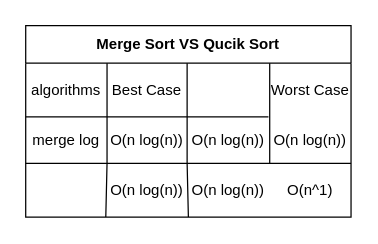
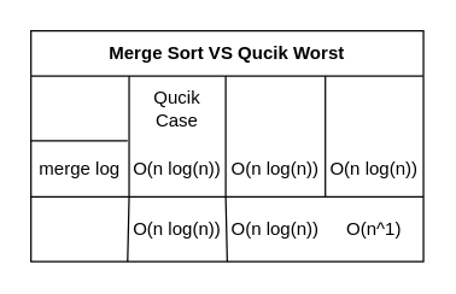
- <mxCell id="2" value="Merge Sort VS Qucik Sort" style="shape=table;html=1;whiteSpace=wrap;startSize=30;container=1;collapsible=0;childLayout=tableLayout;fontStyle=1;align=center;" vertex="1" parent="1"><mxGeometry x="20" y="20" width="260" height="153" as="geometry" /></mxCell>
+ <mxCell id="2" value="Merge Sort VS Qucik Worst" style="shape=table;html=1;whiteSpace=wrap;startSize=30;container=1;collapsible=0;childLayout=tableLayout;fontStyle=1;align=center;" vertex="1" parent="1"><mxGeometry x="20" y="20" width="260" height="153" as="geometry" /></mxCell>
- <mxCell id="4" value="algorithms" style="shape=partialRectangle;html=1;whiteSpace=wrap;connectable=0;fillColor=none;top=0;left=0;bottom=0;right=0;overflow=hidden;" vertex="1" parent="3"><mxGeometry width="65" height="43" as="geometry" /></mxCell>
- <mxCell id="6" value="Worst Case" style="shape=partialRectangle;html=1;whiteSpace=wrap;connectable=0;fillColor=none;top=0;left=0;bottom=0;right=0;overflow=hidden;" vertex="1" parent="3"><mxGeometry x="195" width="65" height="43" as="geometry" /></mxCell>
- <mxCell id="5" value="Best Case" style="shape=partialRectangle;html=1;whiteSpace=wrap;connectable=0;fillColor=none;top=0;left=0;bottom=0;right=0;overflow=hidden;" vertex="1" parent="3"><mxGeometry x="65" width="64" height="43" as="geometry" /></mxCell>
+ <mxCell id="5" value="Qucik Case" style="shape=partialRectangle;html=1;whiteSpace=wrap;connectable=0;fillColor=none;top=0;left=0;bottom=0;right=0;overflow=hidden;" vertex="1" parent="3"><mxGeometry x="65" width="64" height="43" as="geometry" /></mxCell>
